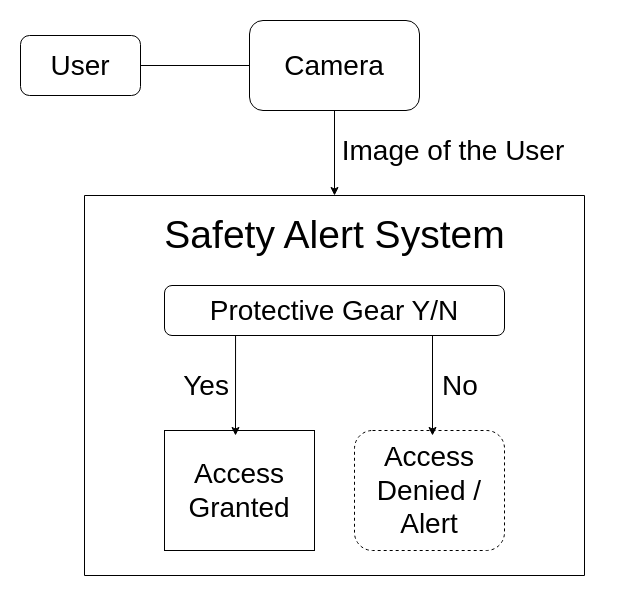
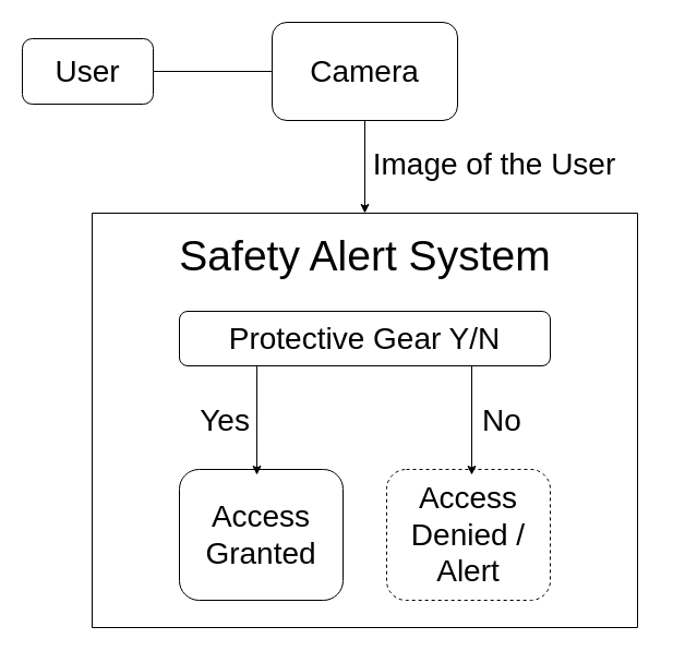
- <mxCell id="10" value="Access Granted" style="whiteSpace=wrap;html=1;fontSize=28;rounded=0;" vertex="1" parent="6"><mxGeometry x="80" y="235" width="150" height="120" as="geometry" /></mxCell>
+ <mxCell id="10" value="Access Granted" style="rounded=1;whiteSpace=wrap;html=1;fontSize=28;" vertex="1" parent="6"><mxGeometry x="80" y="235" width="150" height="120" as="geometry" /></mxCell>
